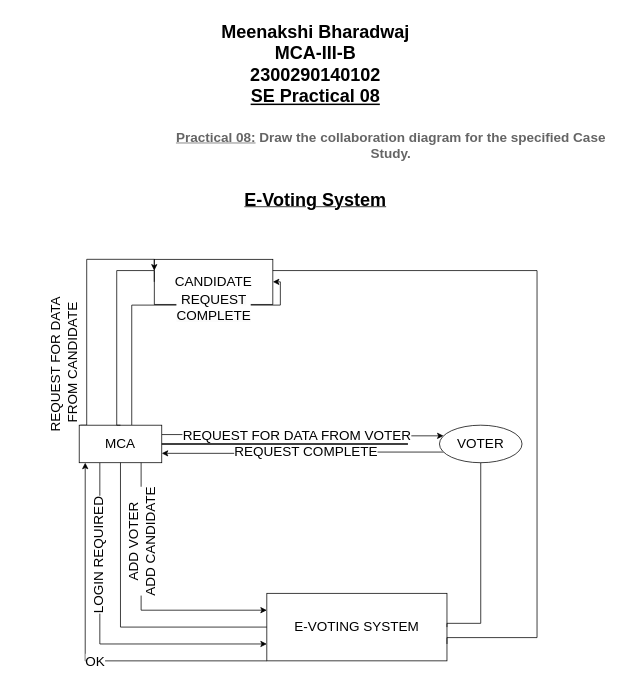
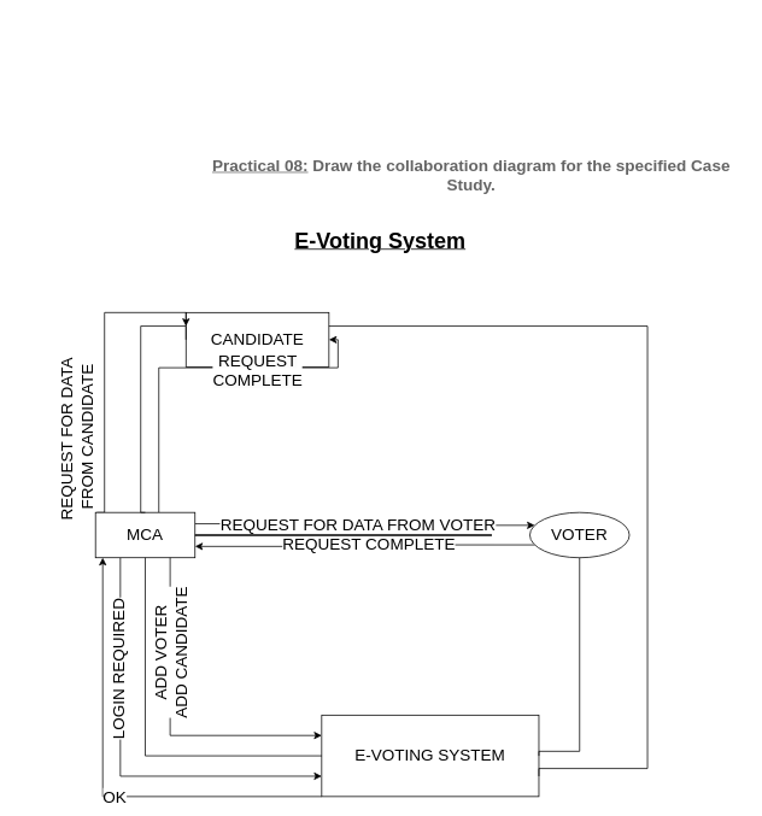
- <mxCell id="22" value="&lt;font style=&quot;font-size: 24px;&quot;&gt;&lt;b style=&quot;&quot;&gt;Meenakshi Bharadwaj&lt;/b&gt;&lt;/font&gt;&lt;div&gt;&lt;font style=&quot;font-size: 24px;&quot;&gt;&lt;b&gt;MCA-III-B&lt;/b&gt;&lt;/font&gt;&lt;/div&gt;&lt;div&gt;&lt;font style=&quot;font-size: 24px;&quot;&gt;&lt;b&gt;2300290140102&lt;/b&gt;&lt;/font&gt;&lt;/div&gt;&lt;div&gt;&lt;font style=&quot;font-size: 24px;&quot;&gt;&lt;b style=&quot;&quot;&gt;&lt;u style=&quot;&quot;&gt;SE Practical 08&lt;/u&gt;&lt;/b&gt;&lt;/font&gt;&lt;/div&gt;" style="text;html=1;align=center;verticalAlign=middle;whiteSpace=wrap;rounded=0;" parent="1" vertex="1"><mxGeometry x="20" y="20" width="800" height="130" as="geometry" /></mxCell>
